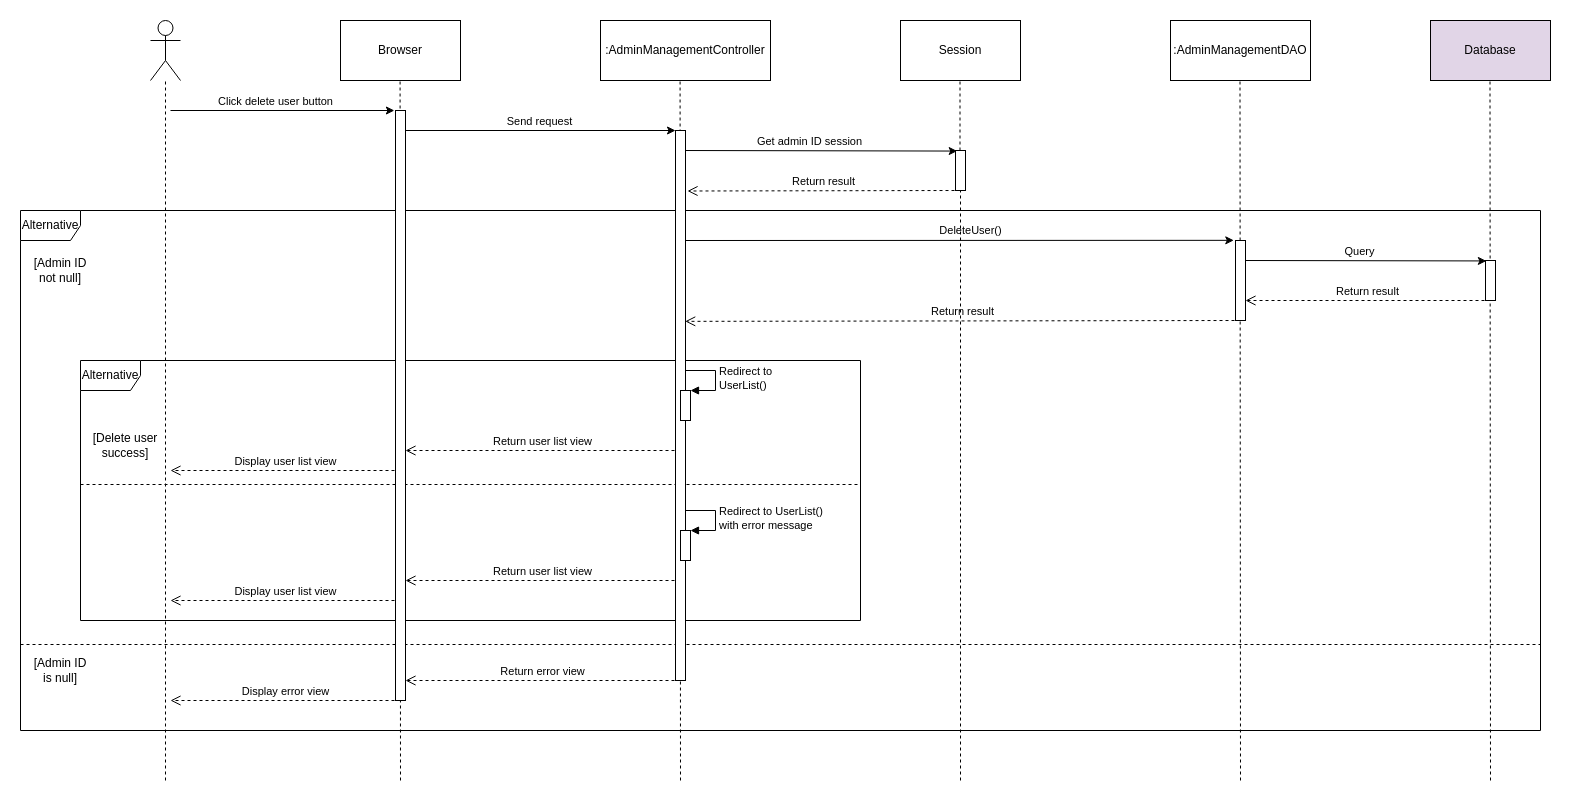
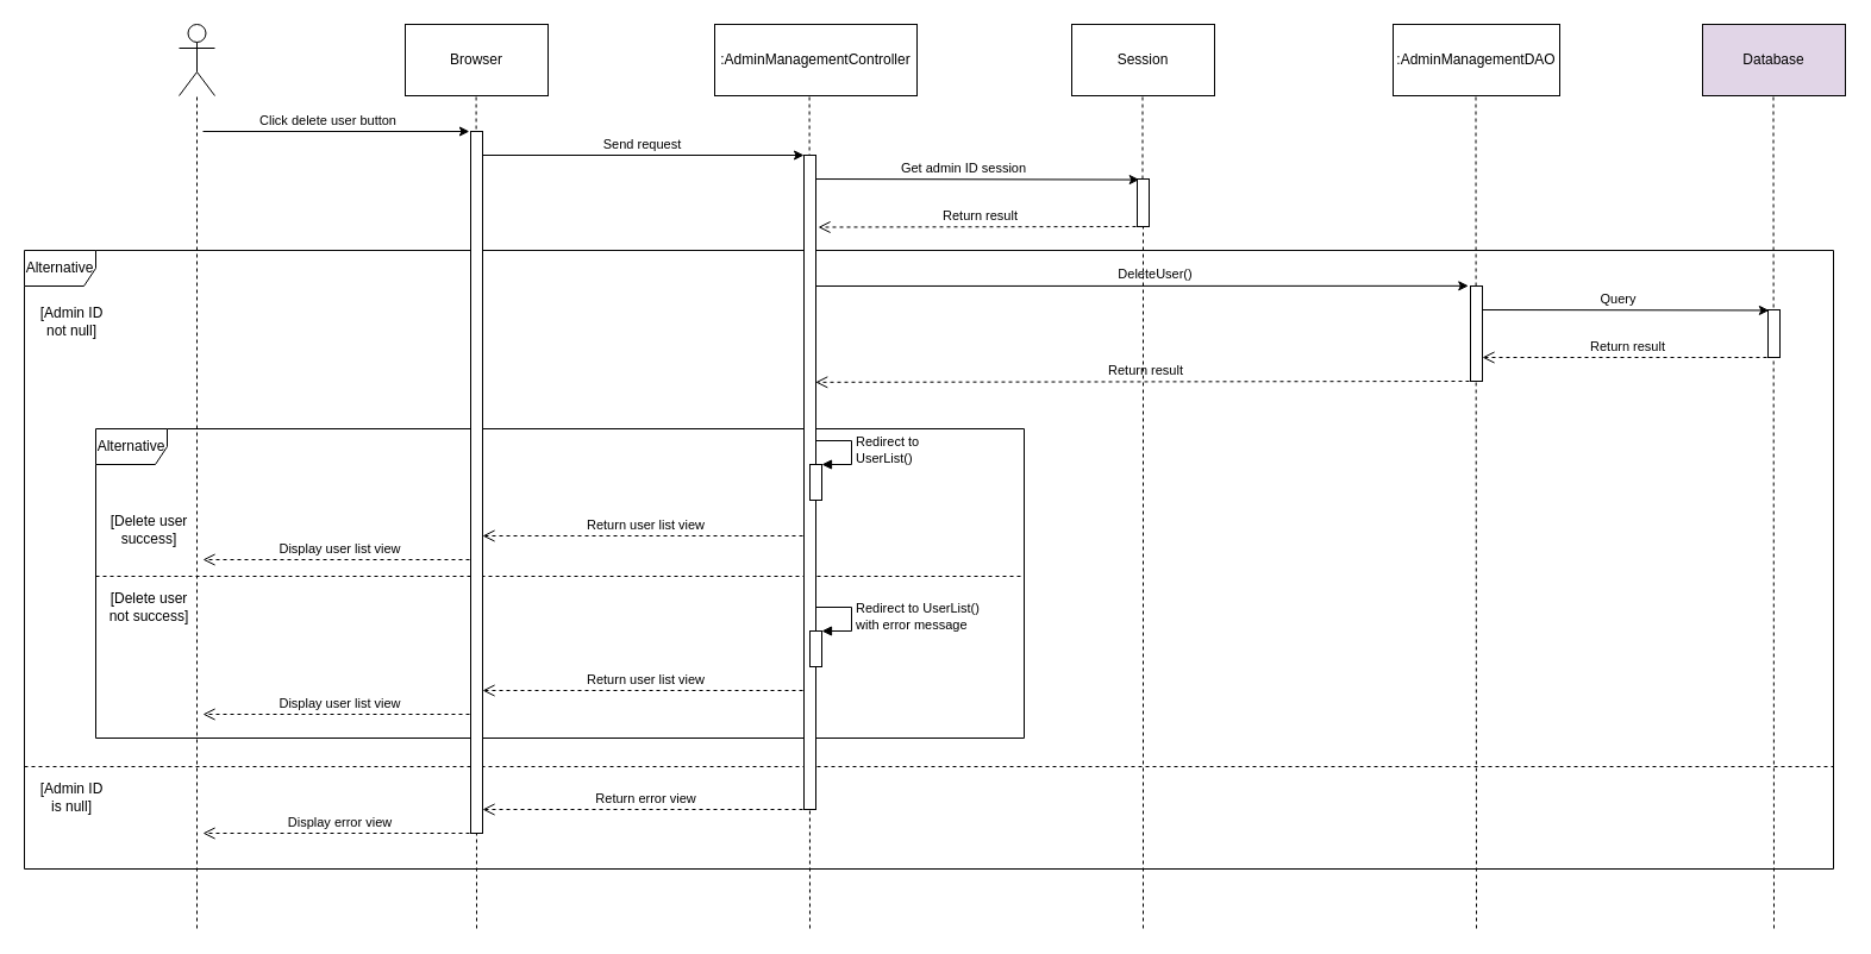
+ <mxCell id="38" value="[Delete user not success]" style="text;html=1;strokeColor=none;fillColor=none;align=center;verticalAlign=middle;whiteSpace=wrap;rounded=0;fontColor=none;" vertex="1" parent="1"><mxGeometry x="90" y="500" width="70" height="20" as="geometry" /></mxCell>
